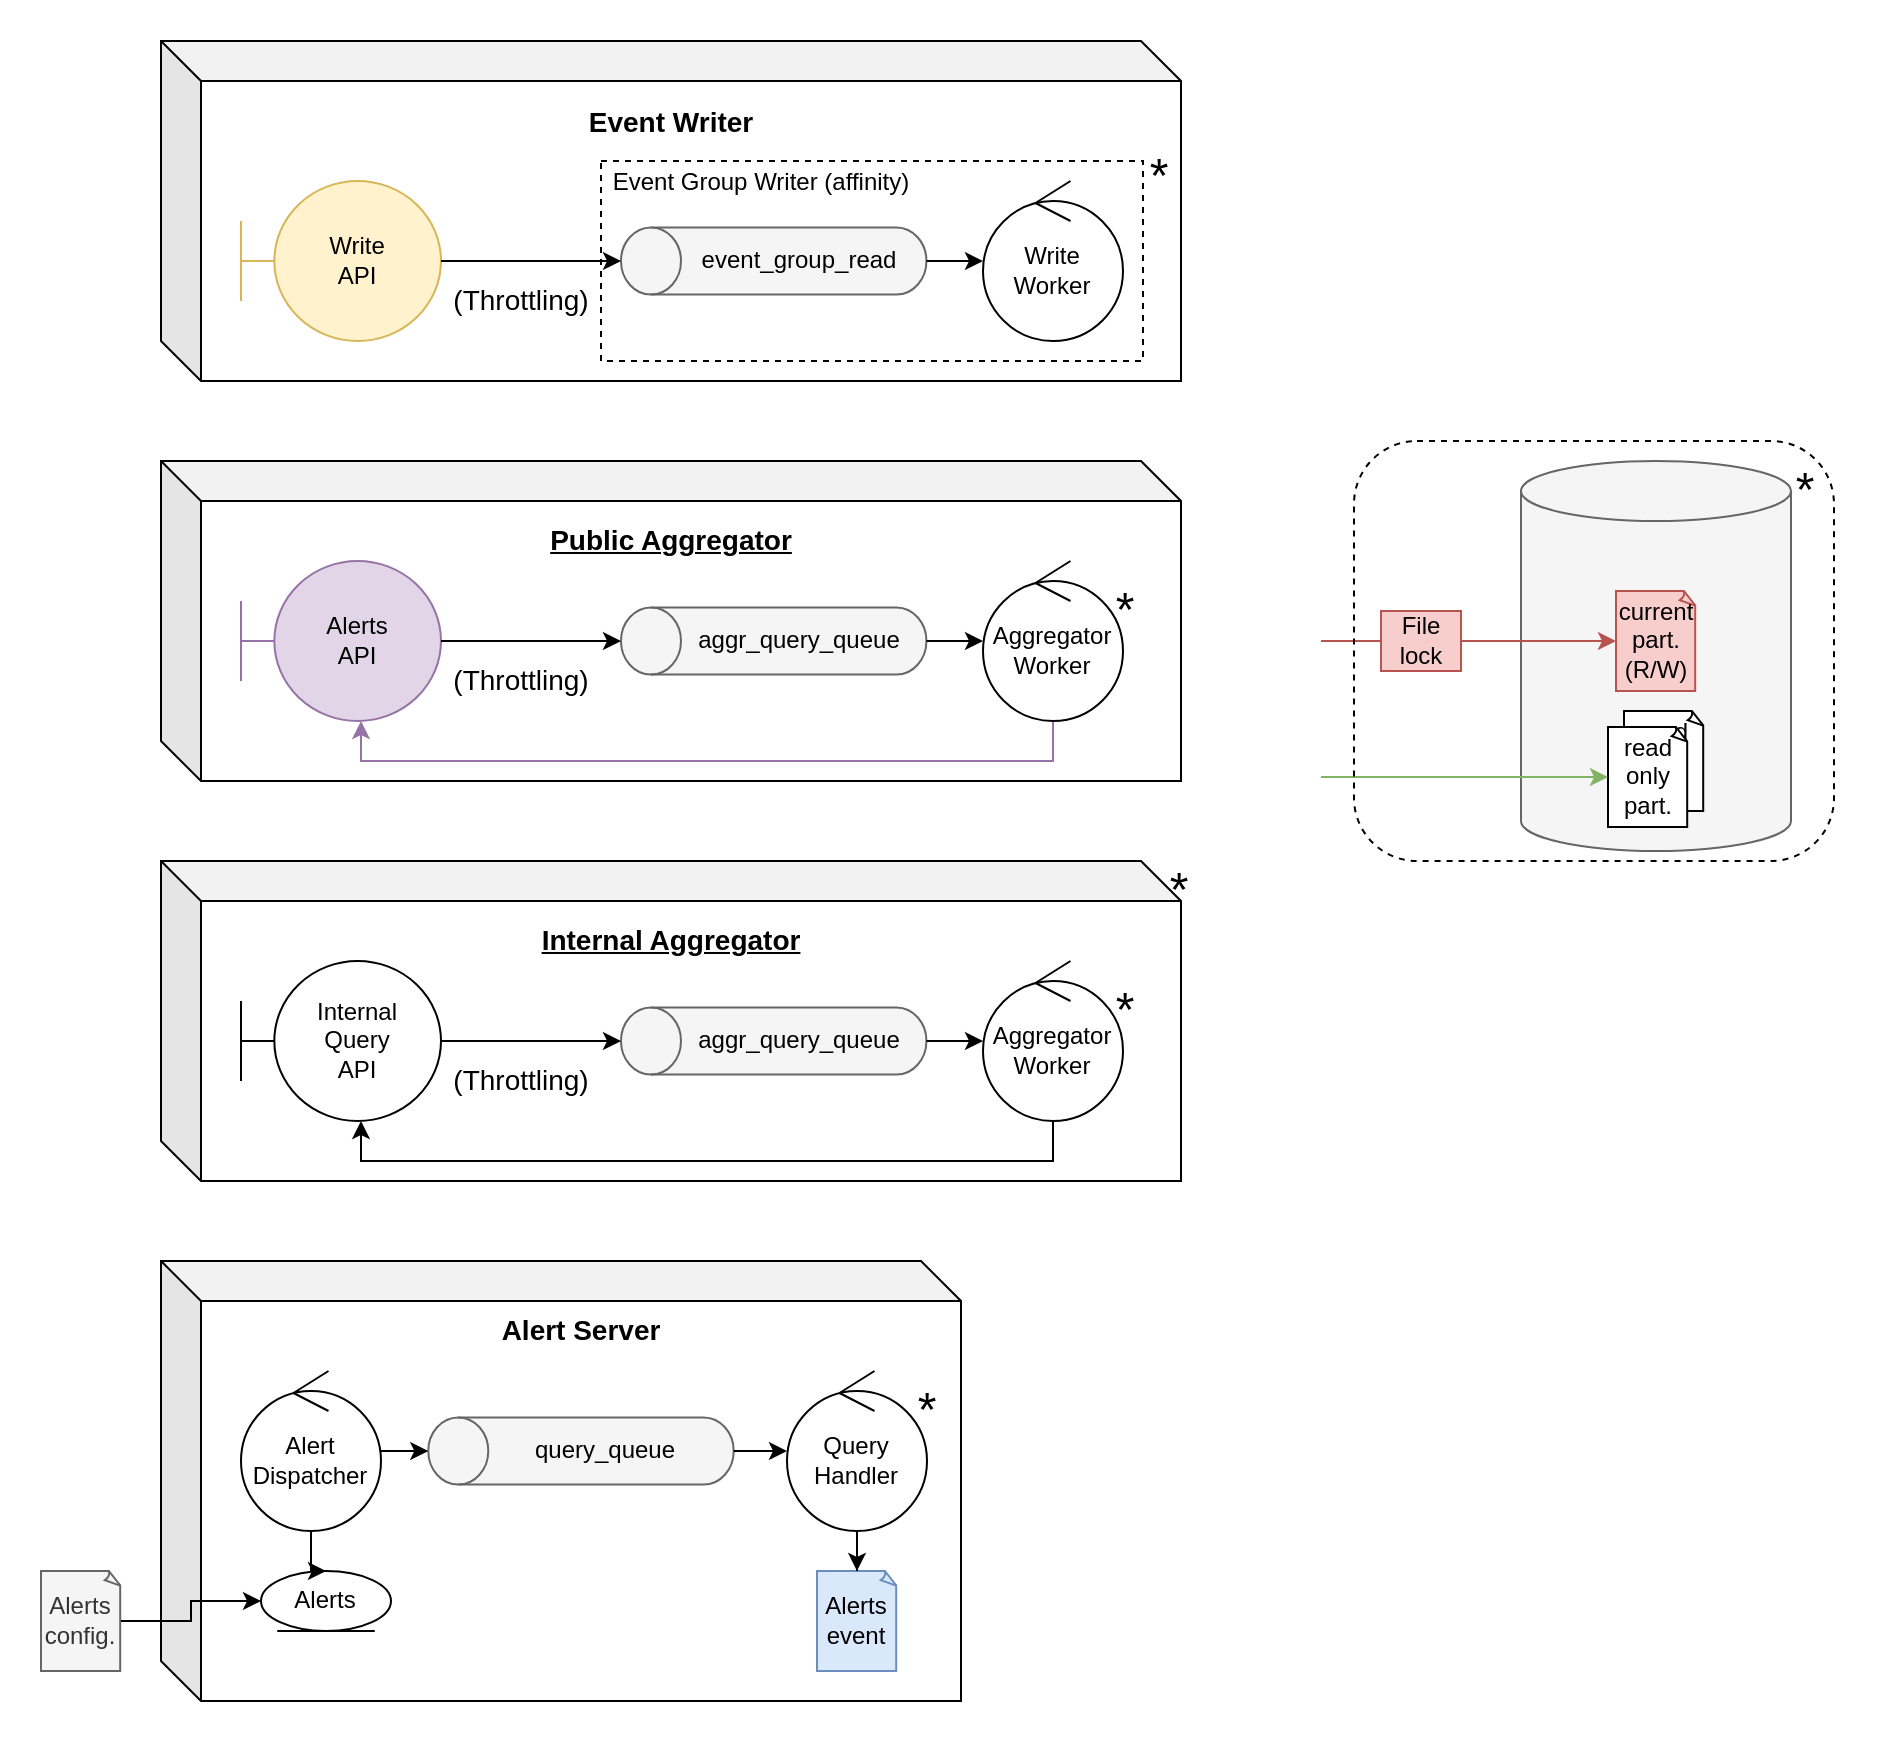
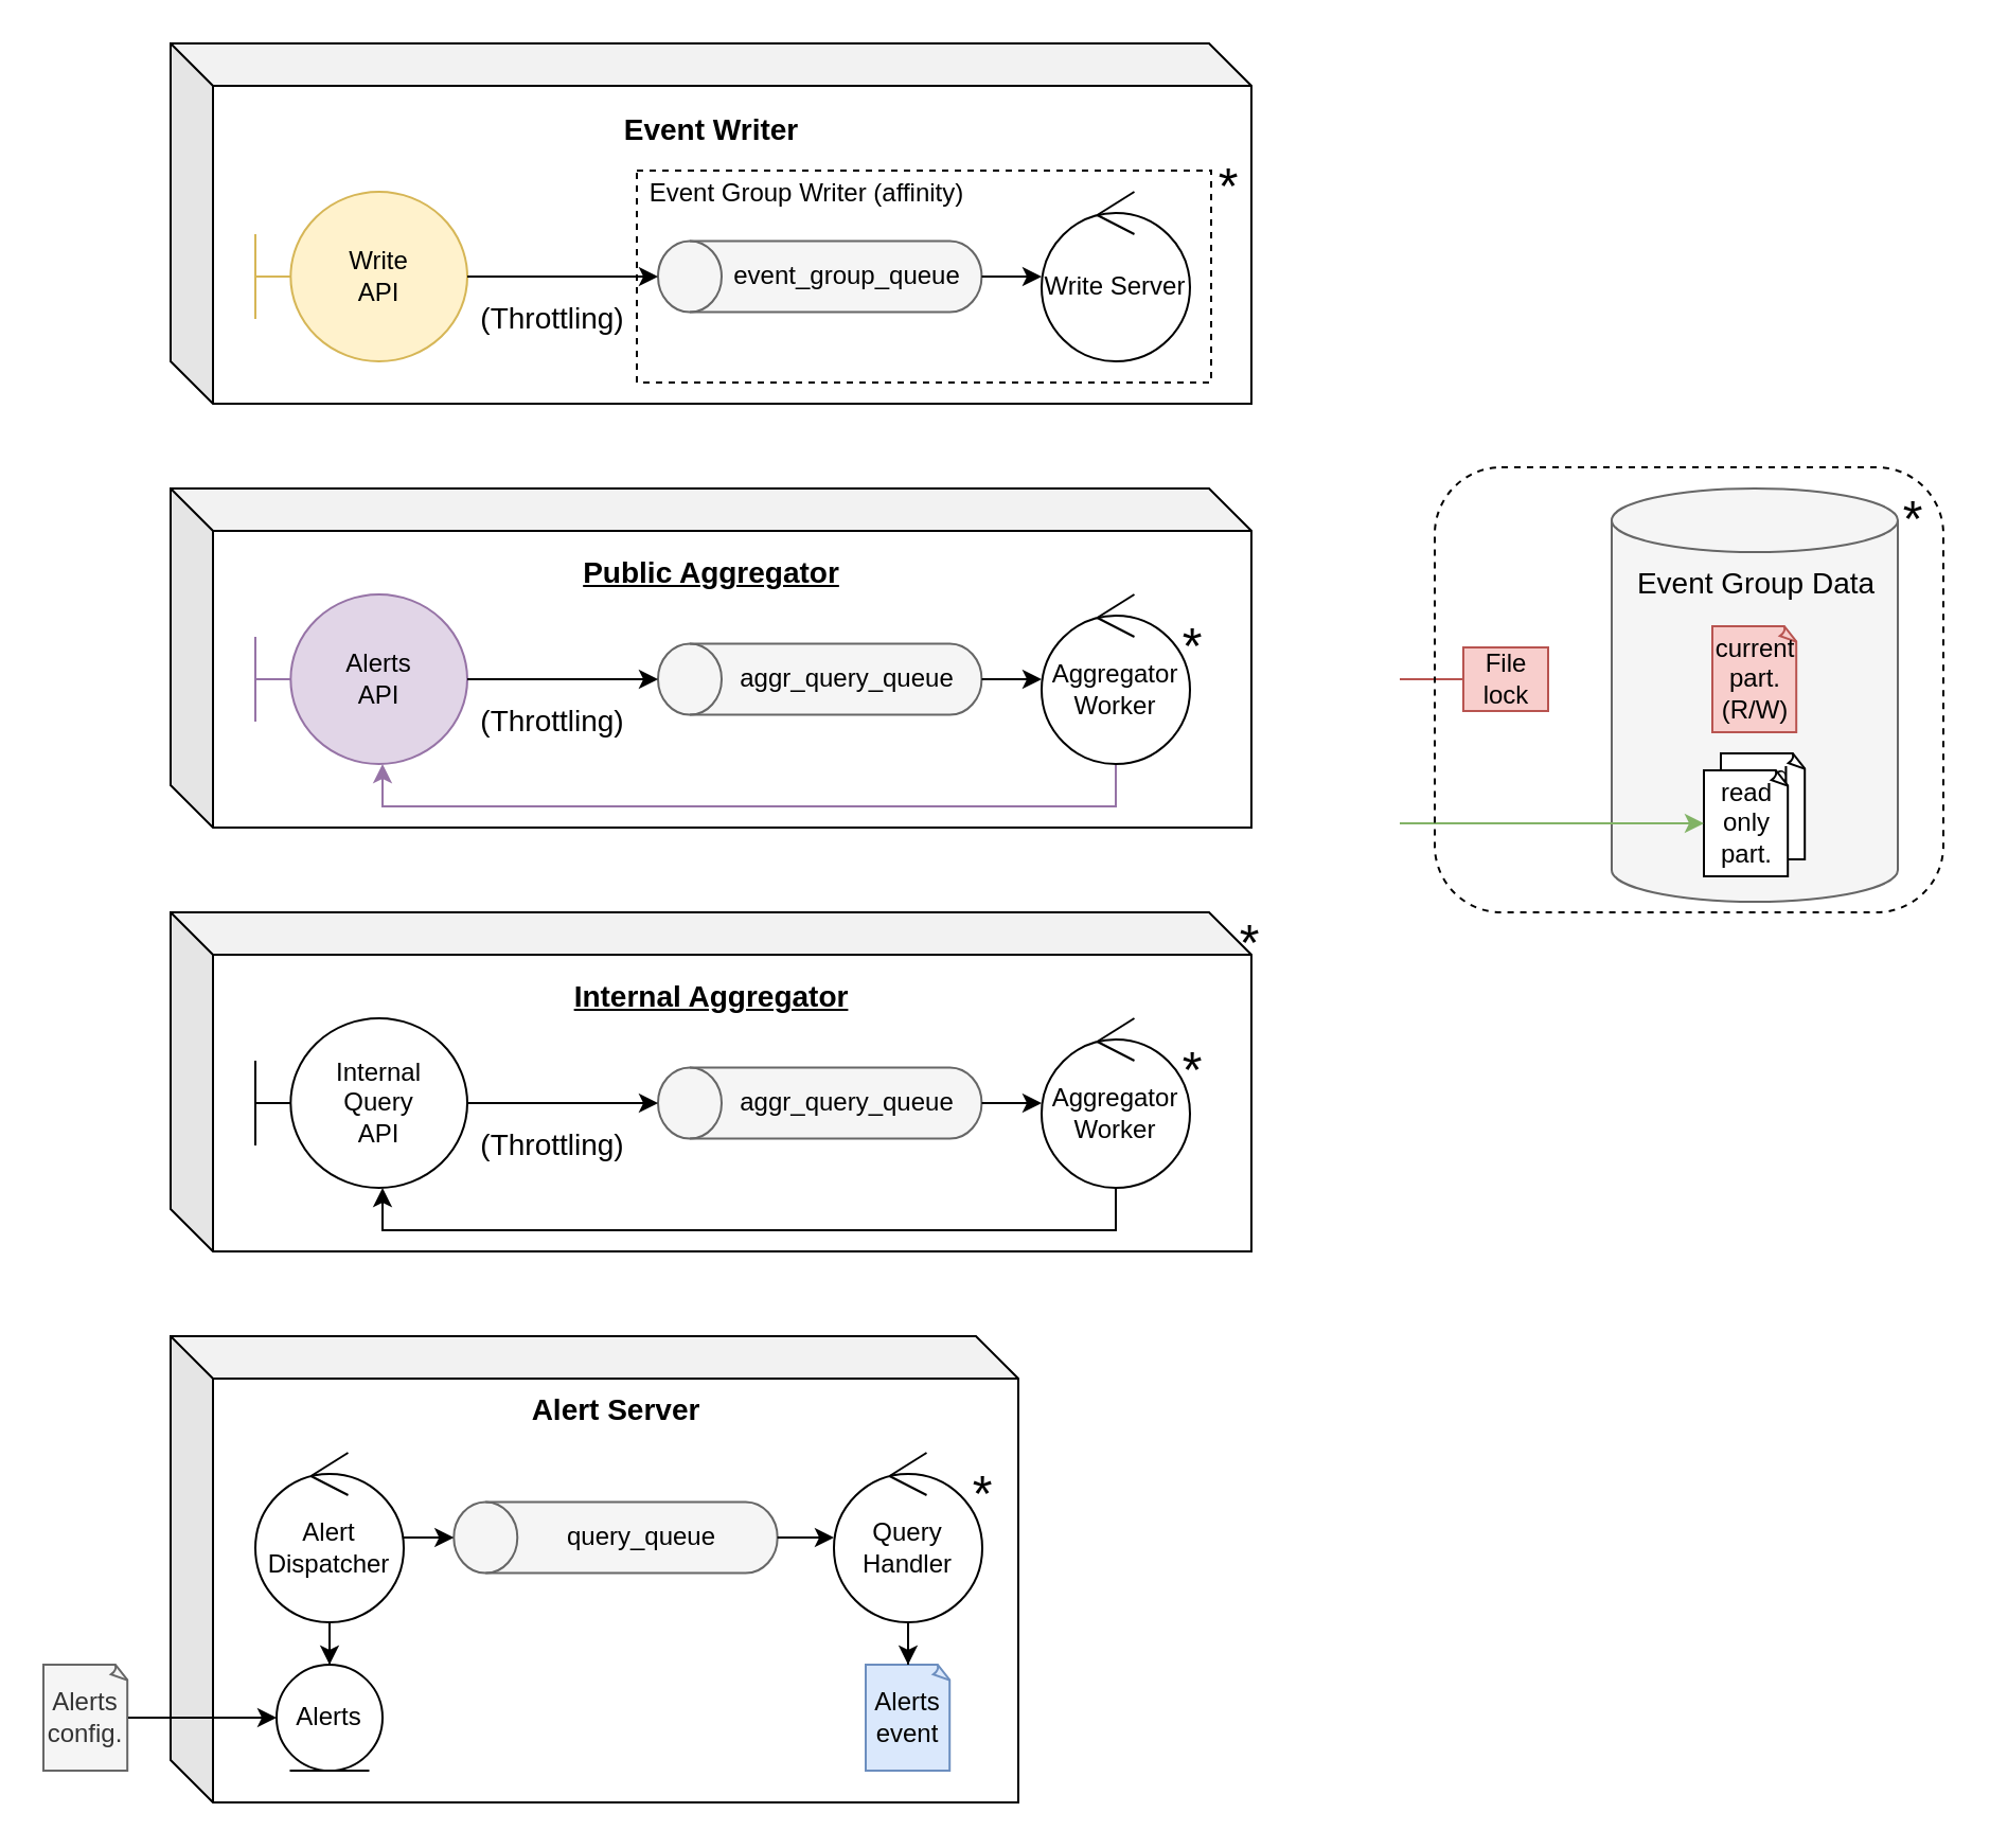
- <mxCell id="65" value="event_group_read" style="text;html=1;align=center;verticalAlign=middle;resizable=0;points=[];autosize=1;strokeColor=none;fillColor=none;" parent="63" vertex="1"><mxGeometry x="28.665" y="6.785" width="120" height="20" as="geometry" /></mxCell>
+ <mxCell id="65" value="event_group_queue" style="text;html=1;align=center;verticalAlign=middle;resizable=0;points=[];autosize=1;strokeColor=none;fillColor=none;" parent="63" vertex="1"><mxGeometry x="28.665" y="6.785" width="120" height="20" as="geometry" /></mxCell>
- <mxCell id="68" value="Write Worker" style="ellipse;shape=umlControl;whiteSpace=wrap;html=1;" parent="59" vertex="1"><mxGeometry x="411" y="70" width="70" height="80" as="geometry" /></mxCell>
+ <mxCell id="68" value="Write Server" style="ellipse;shape=umlControl;whiteSpace=wrap;html=1;" parent="59" vertex="1"><mxGeometry x="411" y="70" width="70" height="80" as="geometry" /></mxCell>
+ <mxCell id="31" value="Event Group Data" style="text;html=1;align=center;verticalAlign=middle;resizable=0;points=[];autosize=1;strokeColor=none;fillColor=none;fontSize=14;" parent="29" vertex="1"><mxGeometry x="2.5" y="35" width="130" height="20" as="geometry" /></mxCell>
- <mxCell id="37" style="edgeStyle=orthogonalEdgeStyle;rounded=0;orthogonalLoop=1;jettySize=auto;html=1;startArrow=none;startFill=0;fillColor=#f8cecc;strokeColor=#b85450;" parent="1" source="39" target="32" edge="1"><mxGeometry relative="1" as="geometry" /></mxCell>
- <mxCell id="51" value="Alerts" style="ellipse;shape=umlEntity;whiteSpace=wrap;html=1;fontSize=12;fontColor=#000000;fillColor=none;" parent="40" vertex="1"><mxGeometry x="110" y="155" width="65" height="30" as="geometry" /></mxCell>
+ <mxCell id="51" value="Alerts" style="ellipse;shape=umlEntity;whiteSpace=wrap;html=1;fontSize=12;fontColor=#000000;fillColor=none;" parent="40" vertex="1"><mxGeometry x="110" y="155" width="50" height="50" as="geometry" /></mxCell>
